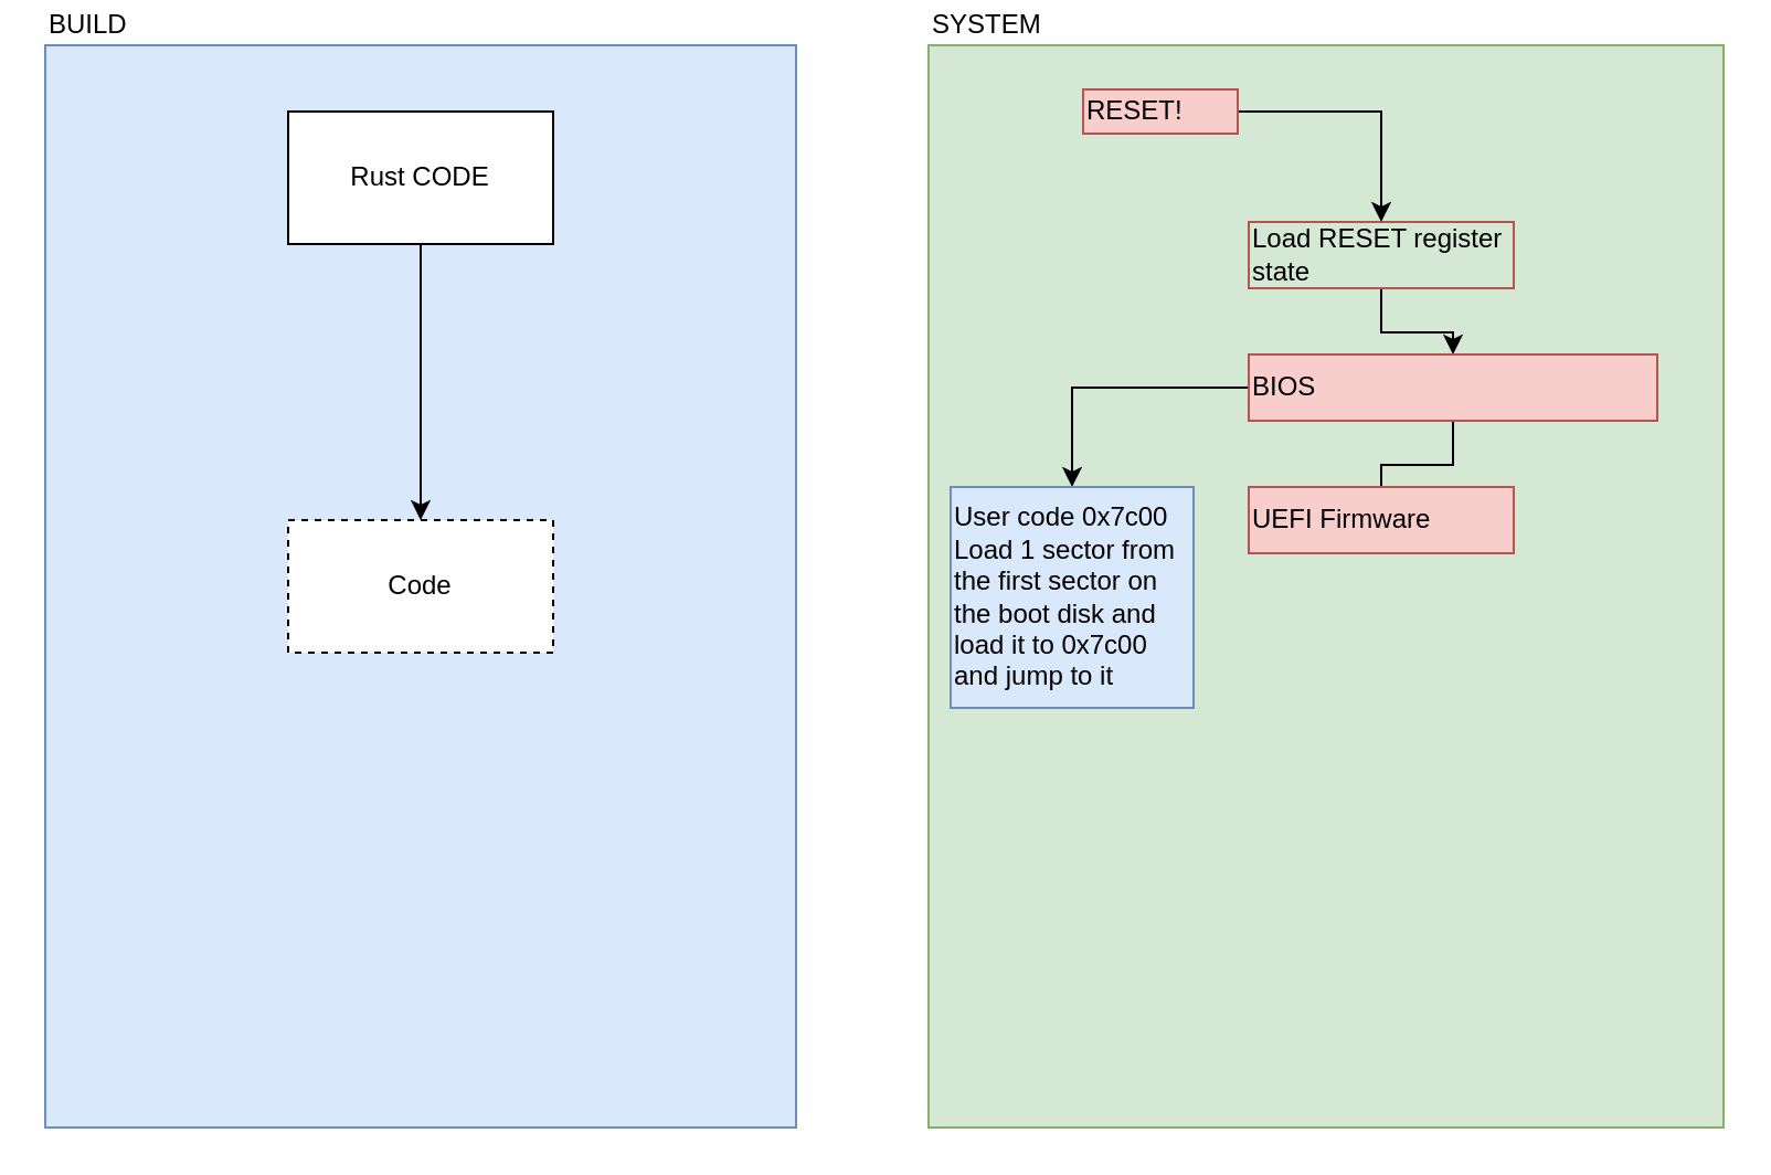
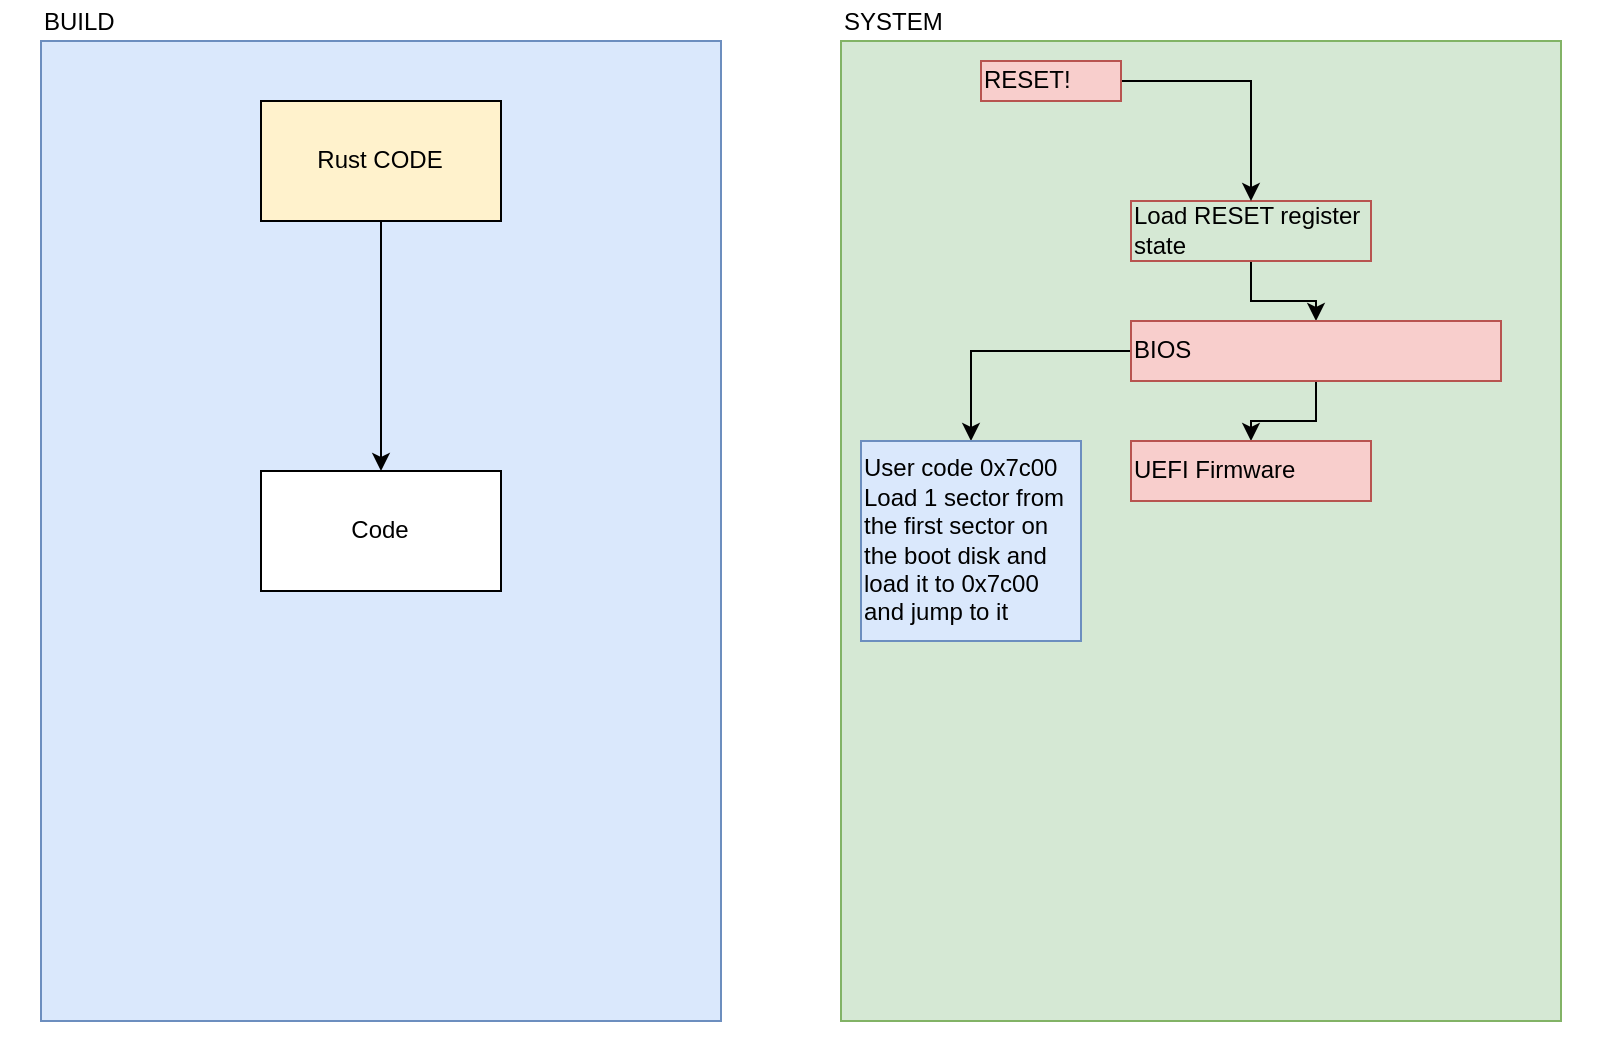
- <mxCell id="14" value="RESET!" style="rounded=0;whiteSpace=wrap;html=1;align=left;fillColor=#f8cecc;strokeColor=#b85450;" vertex="1" parent="1"><mxGeometry x="490" y="40" width="70" height="20" as="geometry" /></mxCell>
+ <mxCell id="14" value="RESET!" style="rounded=0;whiteSpace=wrap;html=1;align=left;fillColor=#f8cecc;strokeColor=#b85450;" vertex="1" parent="1"><mxGeometry x="490" y="30" width="70" height="20" as="geometry" /></mxCell>
- <mxCell id="4" value="Rust CODE" style="rounded=0;whiteSpace=wrap;html=1;" vertex="1" parent="1"><mxGeometry x="130" y="50" width="120" height="60" as="geometry" /></mxCell>
+ <mxCell id="4" value="Rust CODE" style="rounded=0;whiteSpace=wrap;html=1;fillColor=#fff2cc;" vertex="1" parent="1"><mxGeometry x="130" y="50" width="120" height="60" as="geometry" /></mxCell>
- <mxCell id="9" style="edgeStyle=orthogonalEdgeStyle;rounded=0;orthogonalLoop=1;jettySize=auto;html=1;exitX=0.5;exitY=1;exitDx=0;exitDy=0;entryX=0.5;entryY=0;entryDx=0;entryDy=0;fontColor=#000000;endArrow=none;" edge="1" parent="1" source="11" target="12"><mxGeometry relative="1" as="geometry" /></mxCell>
+ <mxCell id="9" style="edgeStyle=orthogonalEdgeStyle;rounded=0;orthogonalLoop=1;jettySize=auto;html=1;exitX=0.5;exitY=1;exitDx=0;exitDy=0;entryX=0.5;entryY=0;entryDx=0;entryDy=0;fontColor=#000000;" edge="1" parent="1" source="11" target="12"><mxGeometry relative="1" as="geometry" /></mxCell>
- <mxCell id="5" value="Code" style="rounded=0;whiteSpace=wrap;html=1;dashed=1;" vertex="1" parent="1"><mxGeometry x="130" y="235" width="120" height="60" as="geometry" /></mxCell>
+ <mxCell id="5" value="Code" style="rounded=0;whiteSpace=wrap;html=1;" vertex="1" parent="1"><mxGeometry x="130" y="235" width="120" height="60" as="geometry" /></mxCell>
